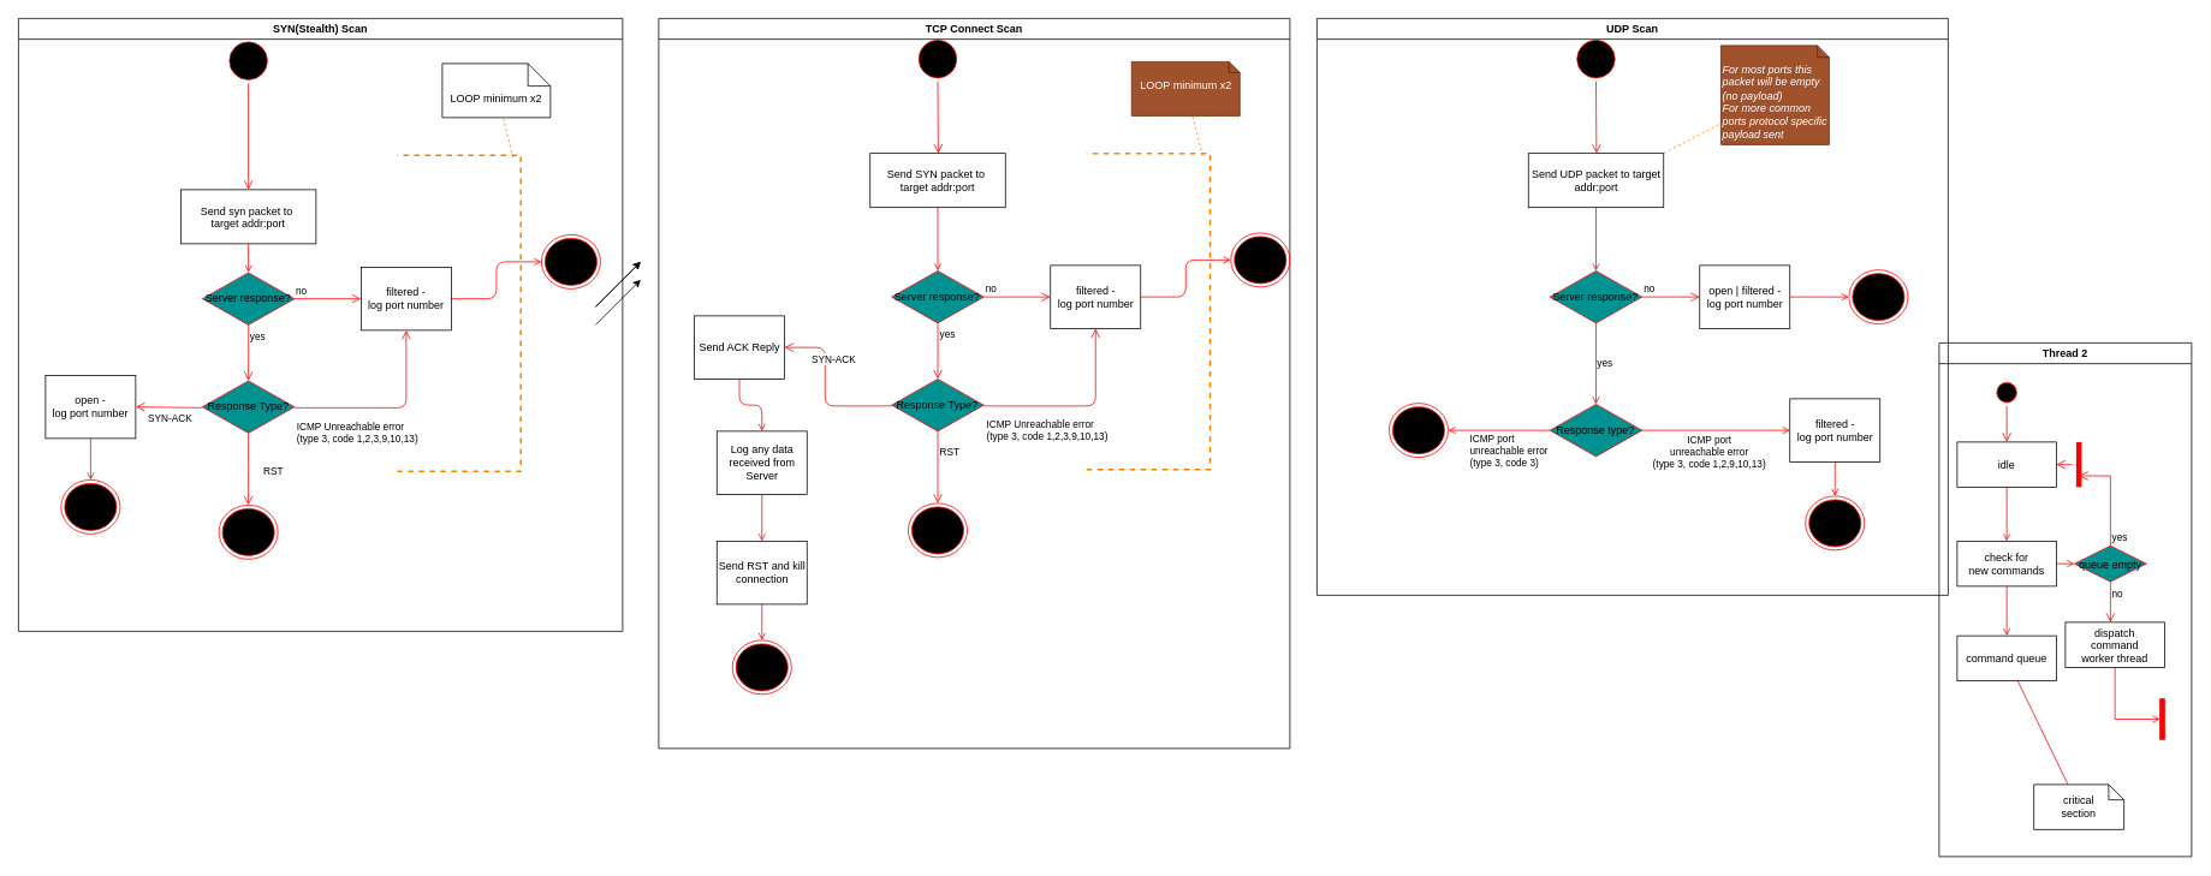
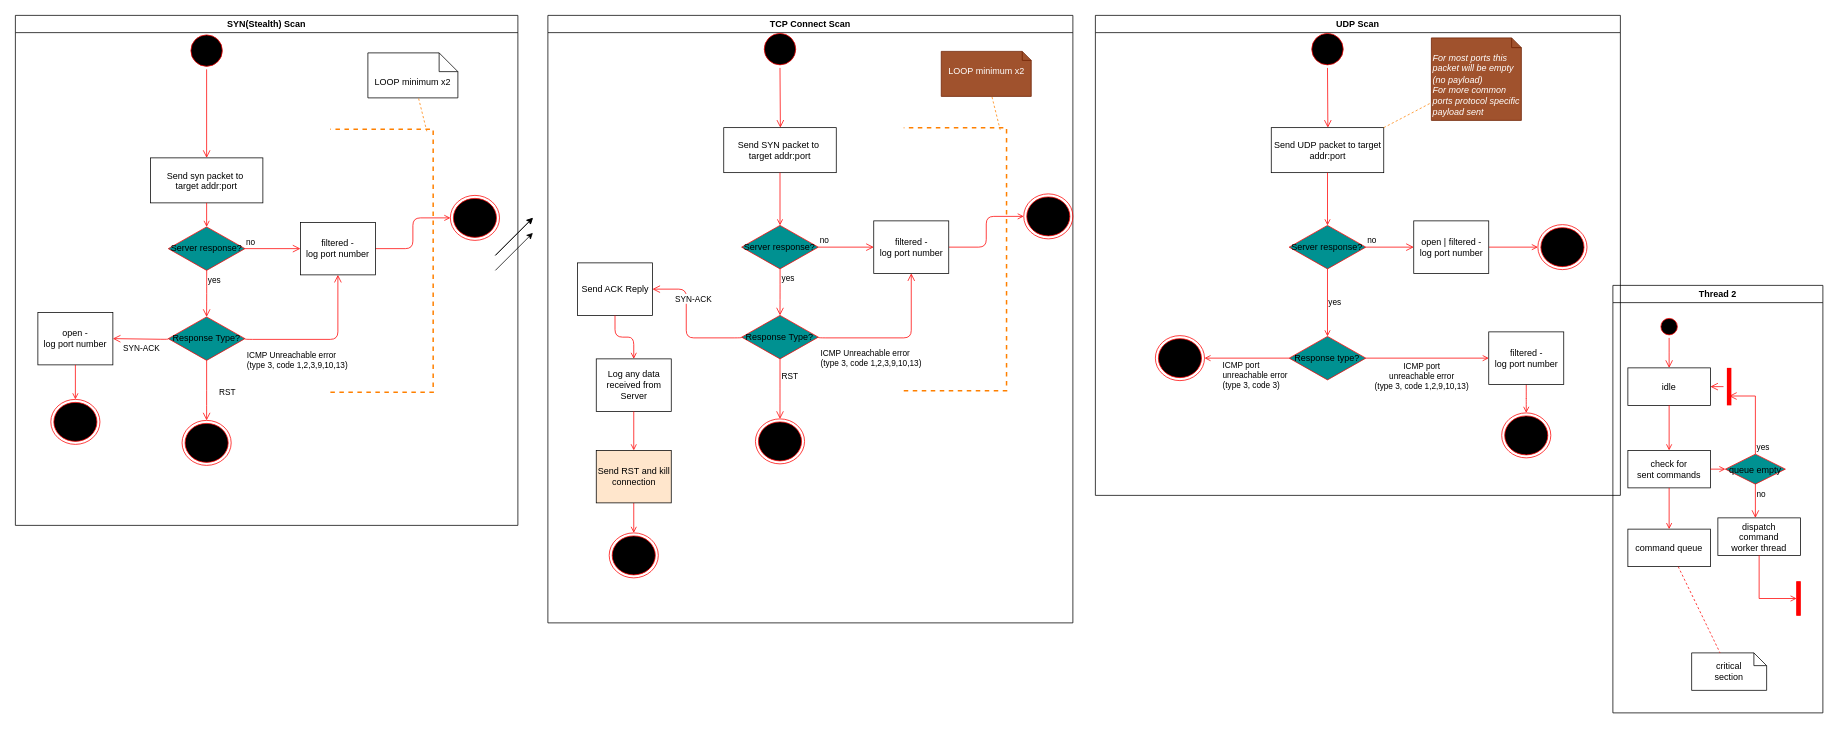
- <mxCell id="31" value="check for &#10;new commands" style="" parent="27" vertex="1"><mxGeometry x="20" y="220" width="110" height="50" as="geometry" /></mxCell>
+ <mxCell id="31" value="check for &#10;sent commands" style="" parent="27" vertex="1"><mxGeometry x="20" y="220" width="110" height="50" as="geometry" /></mxCell>
- <mxCell id="69" value="Send RST and kill connection" style="whiteSpace=wrap;" vertex="1" parent="46"><mxGeometry x="64.5" y="580" width="100" height="70" as="geometry" /></mxCell>
+ <mxCell id="69" value="Send RST and kill connection" style="whiteSpace=wrap;fillColor=#ffe6cc;" vertex="1" parent="46"><mxGeometry x="64.5" y="580" width="100" height="70" as="geometry" /></mxCell>
- <mxCell id="43" value="" style="endArrow=none;strokeColor=#FF0000;endFill=0;rounded=0;dashed=0;" parent="27" source="33" target="42" edge="1"><mxGeometry relative="1" as="geometry" /></mxCell>
+ <mxCell id="43" value="" style="endArrow=none;strokeColor=#FF0000;endFill=0;rounded=0;dashed=1" parent="27" source="33" target="42" edge="1"><mxGeometry relative="1" as="geometry" /></mxCell>
